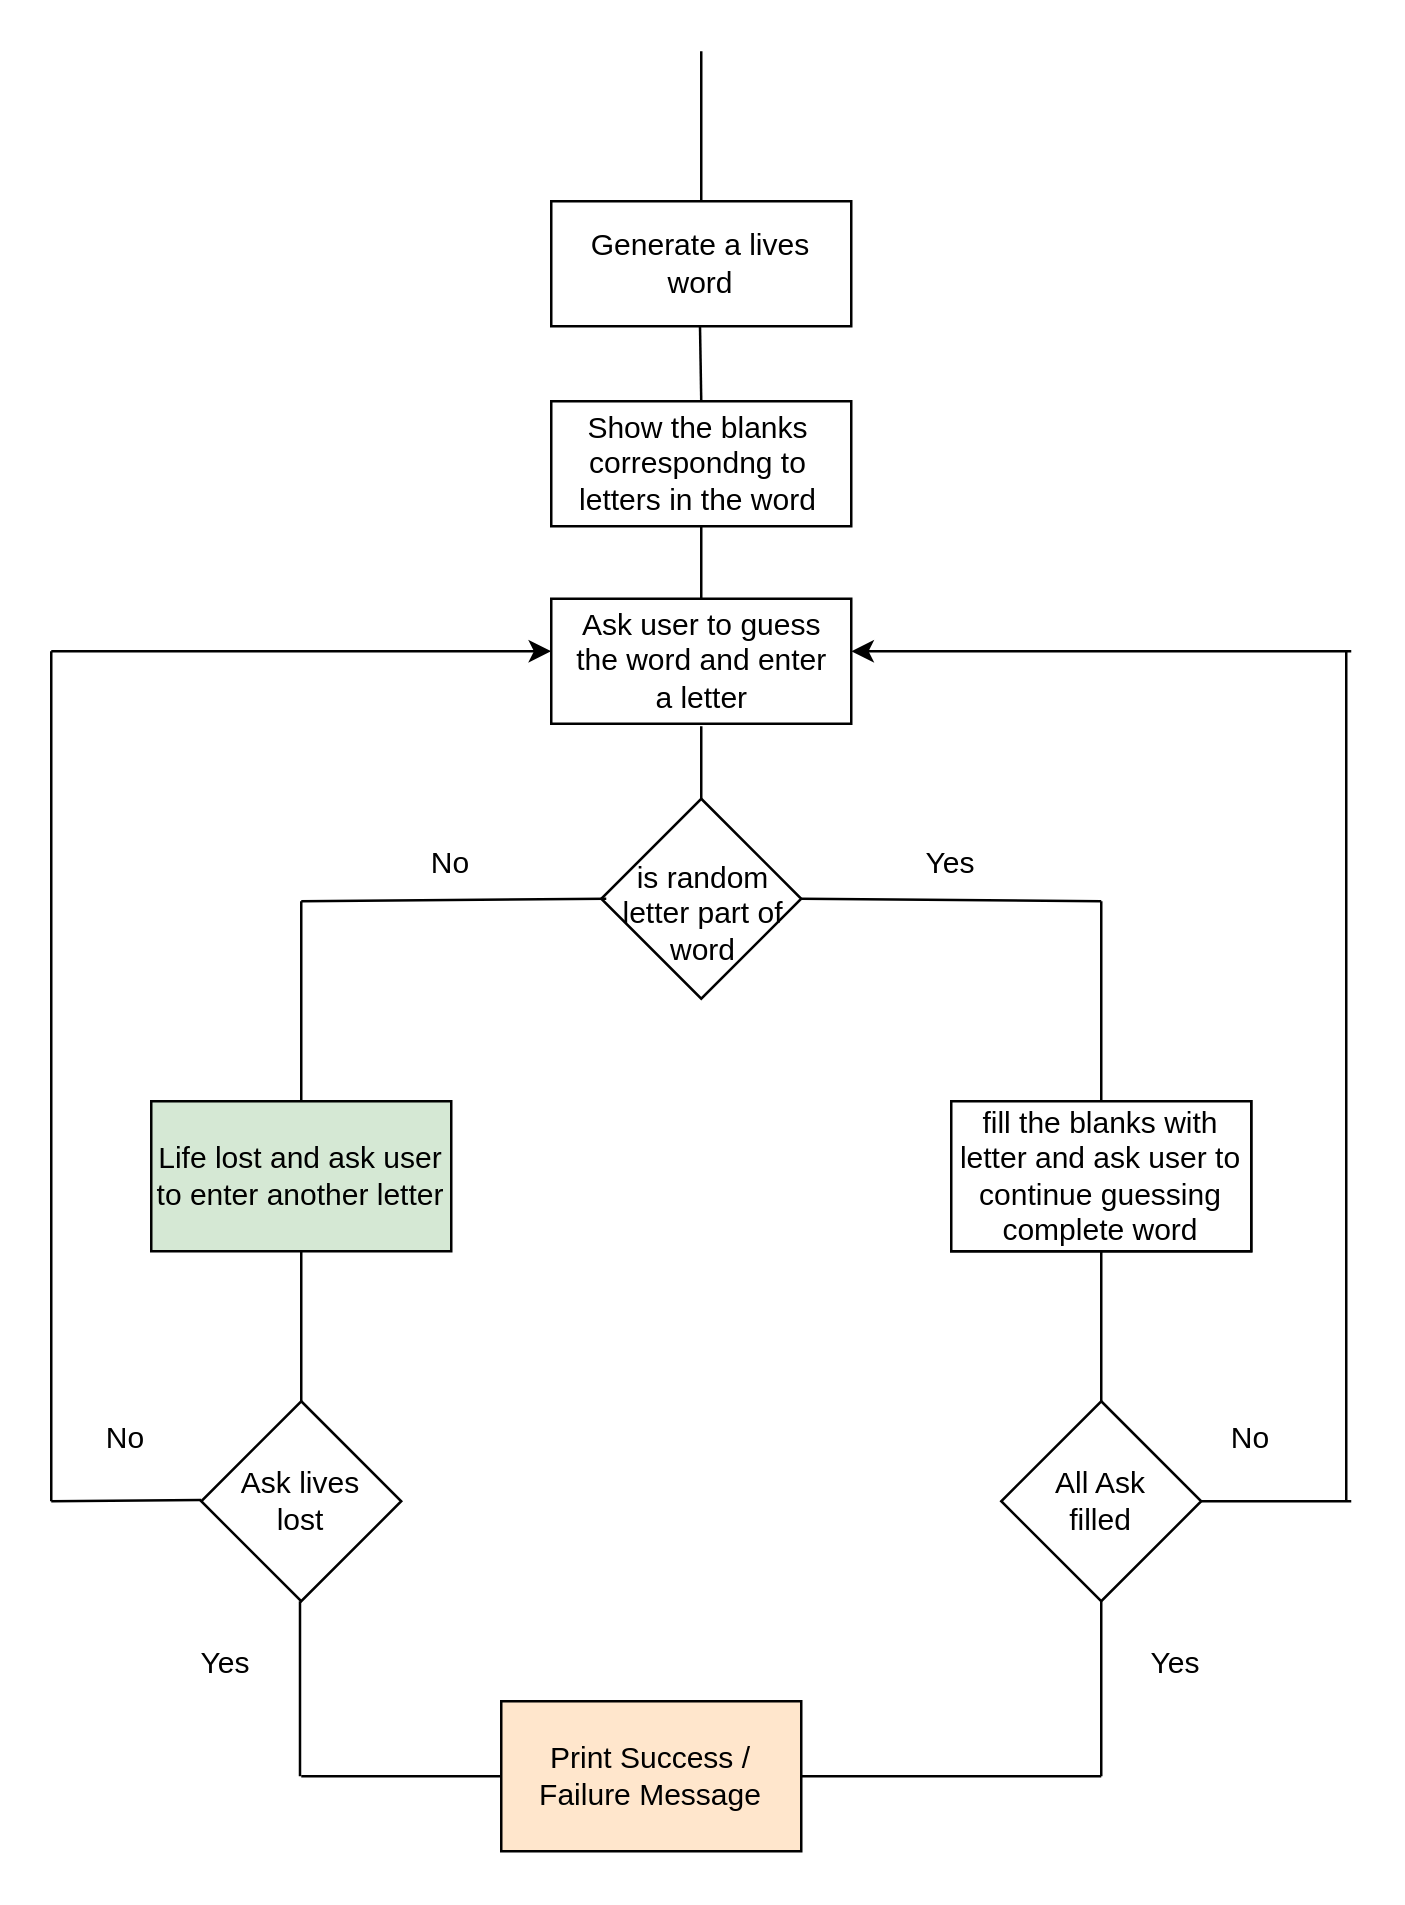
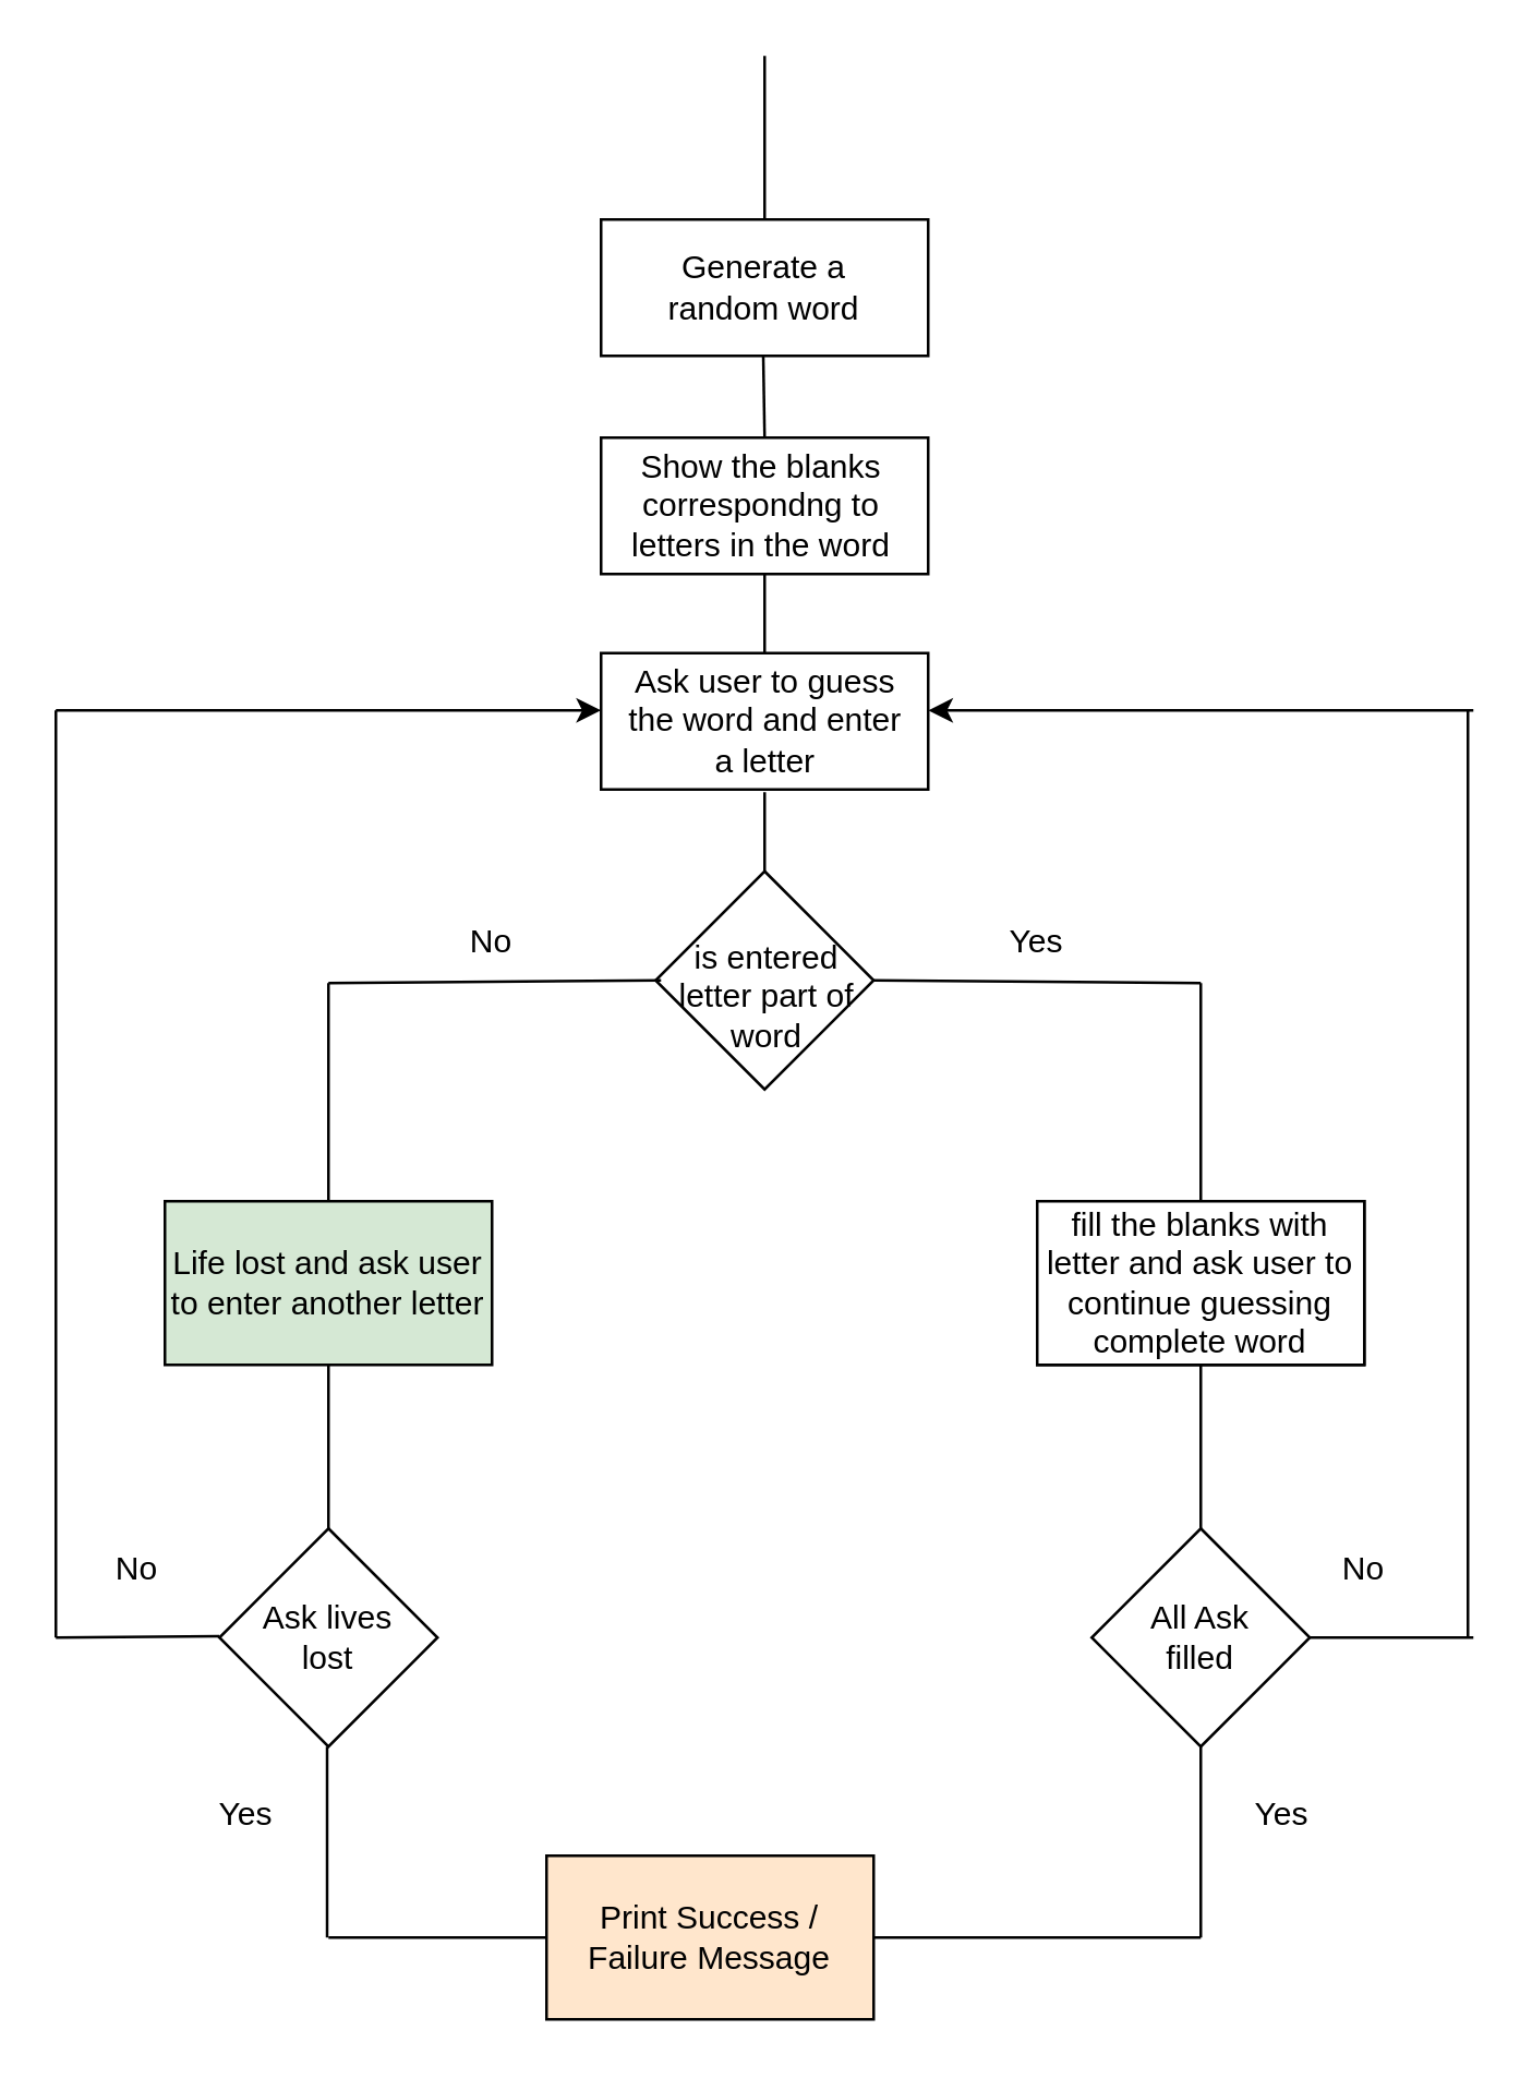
- <mxCell id="6" value="Generate a lives word" style="text;html=1;align=center;verticalAlign=middle;whiteSpace=wrap;rounded=0;" parent="1" vertex="1"><mxGeometry x="230" y="90" width="100" height="30" as="geometry" /></mxCell>
+ <mxCell id="6" value="Generate a random word" style="text;html=1;align=center;verticalAlign=middle;whiteSpace=wrap;rounded=0;" parent="1" vertex="1"><mxGeometry x="230" y="90" width="100" height="30" as="geometry" /></mxCell>
- <mxCell id="13" value="is random letter part of word" style="text;html=1;align=center;verticalAlign=middle;whiteSpace=wrap;rounded=0;" parent="1" vertex="1"><mxGeometry x="246" y="350" width="70" height="30" as="geometry" /></mxCell>
+ <mxCell id="13" value="is entered letter part of word" style="text;html=1;align=center;verticalAlign=middle;whiteSpace=wrap;rounded=0;" parent="1" vertex="1"><mxGeometry x="246" y="350" width="70" height="30" as="geometry" /></mxCell>
